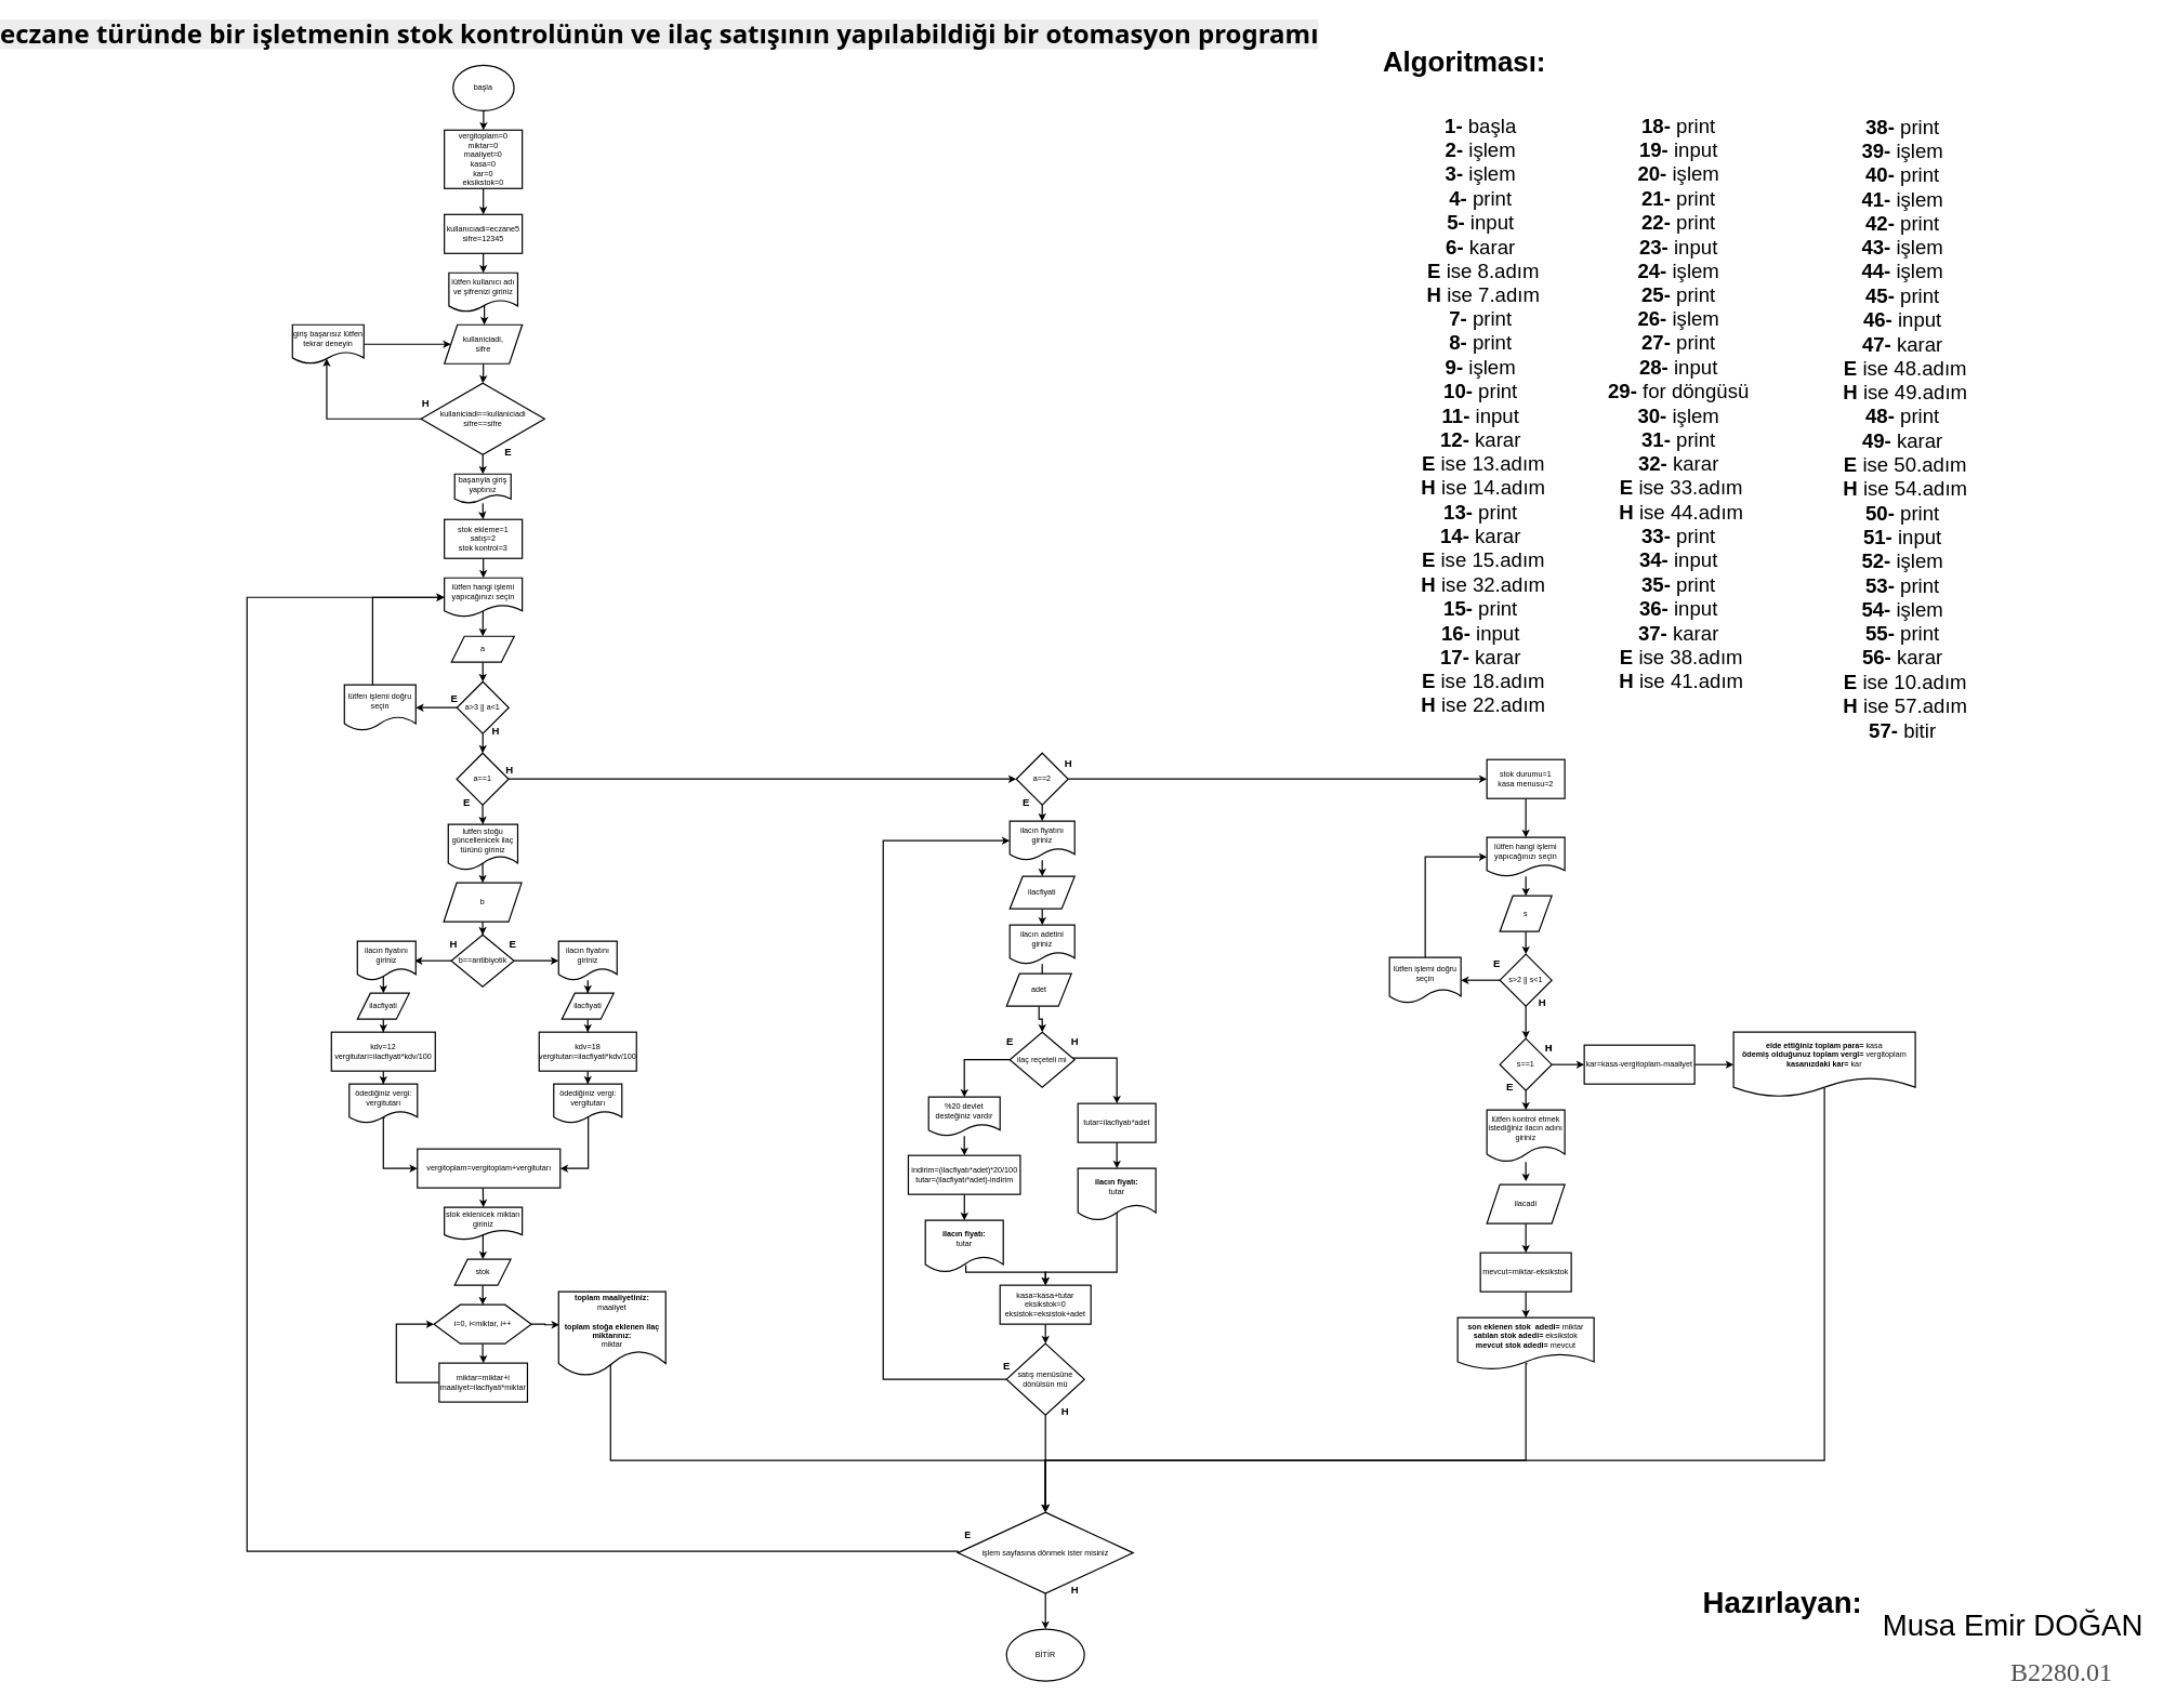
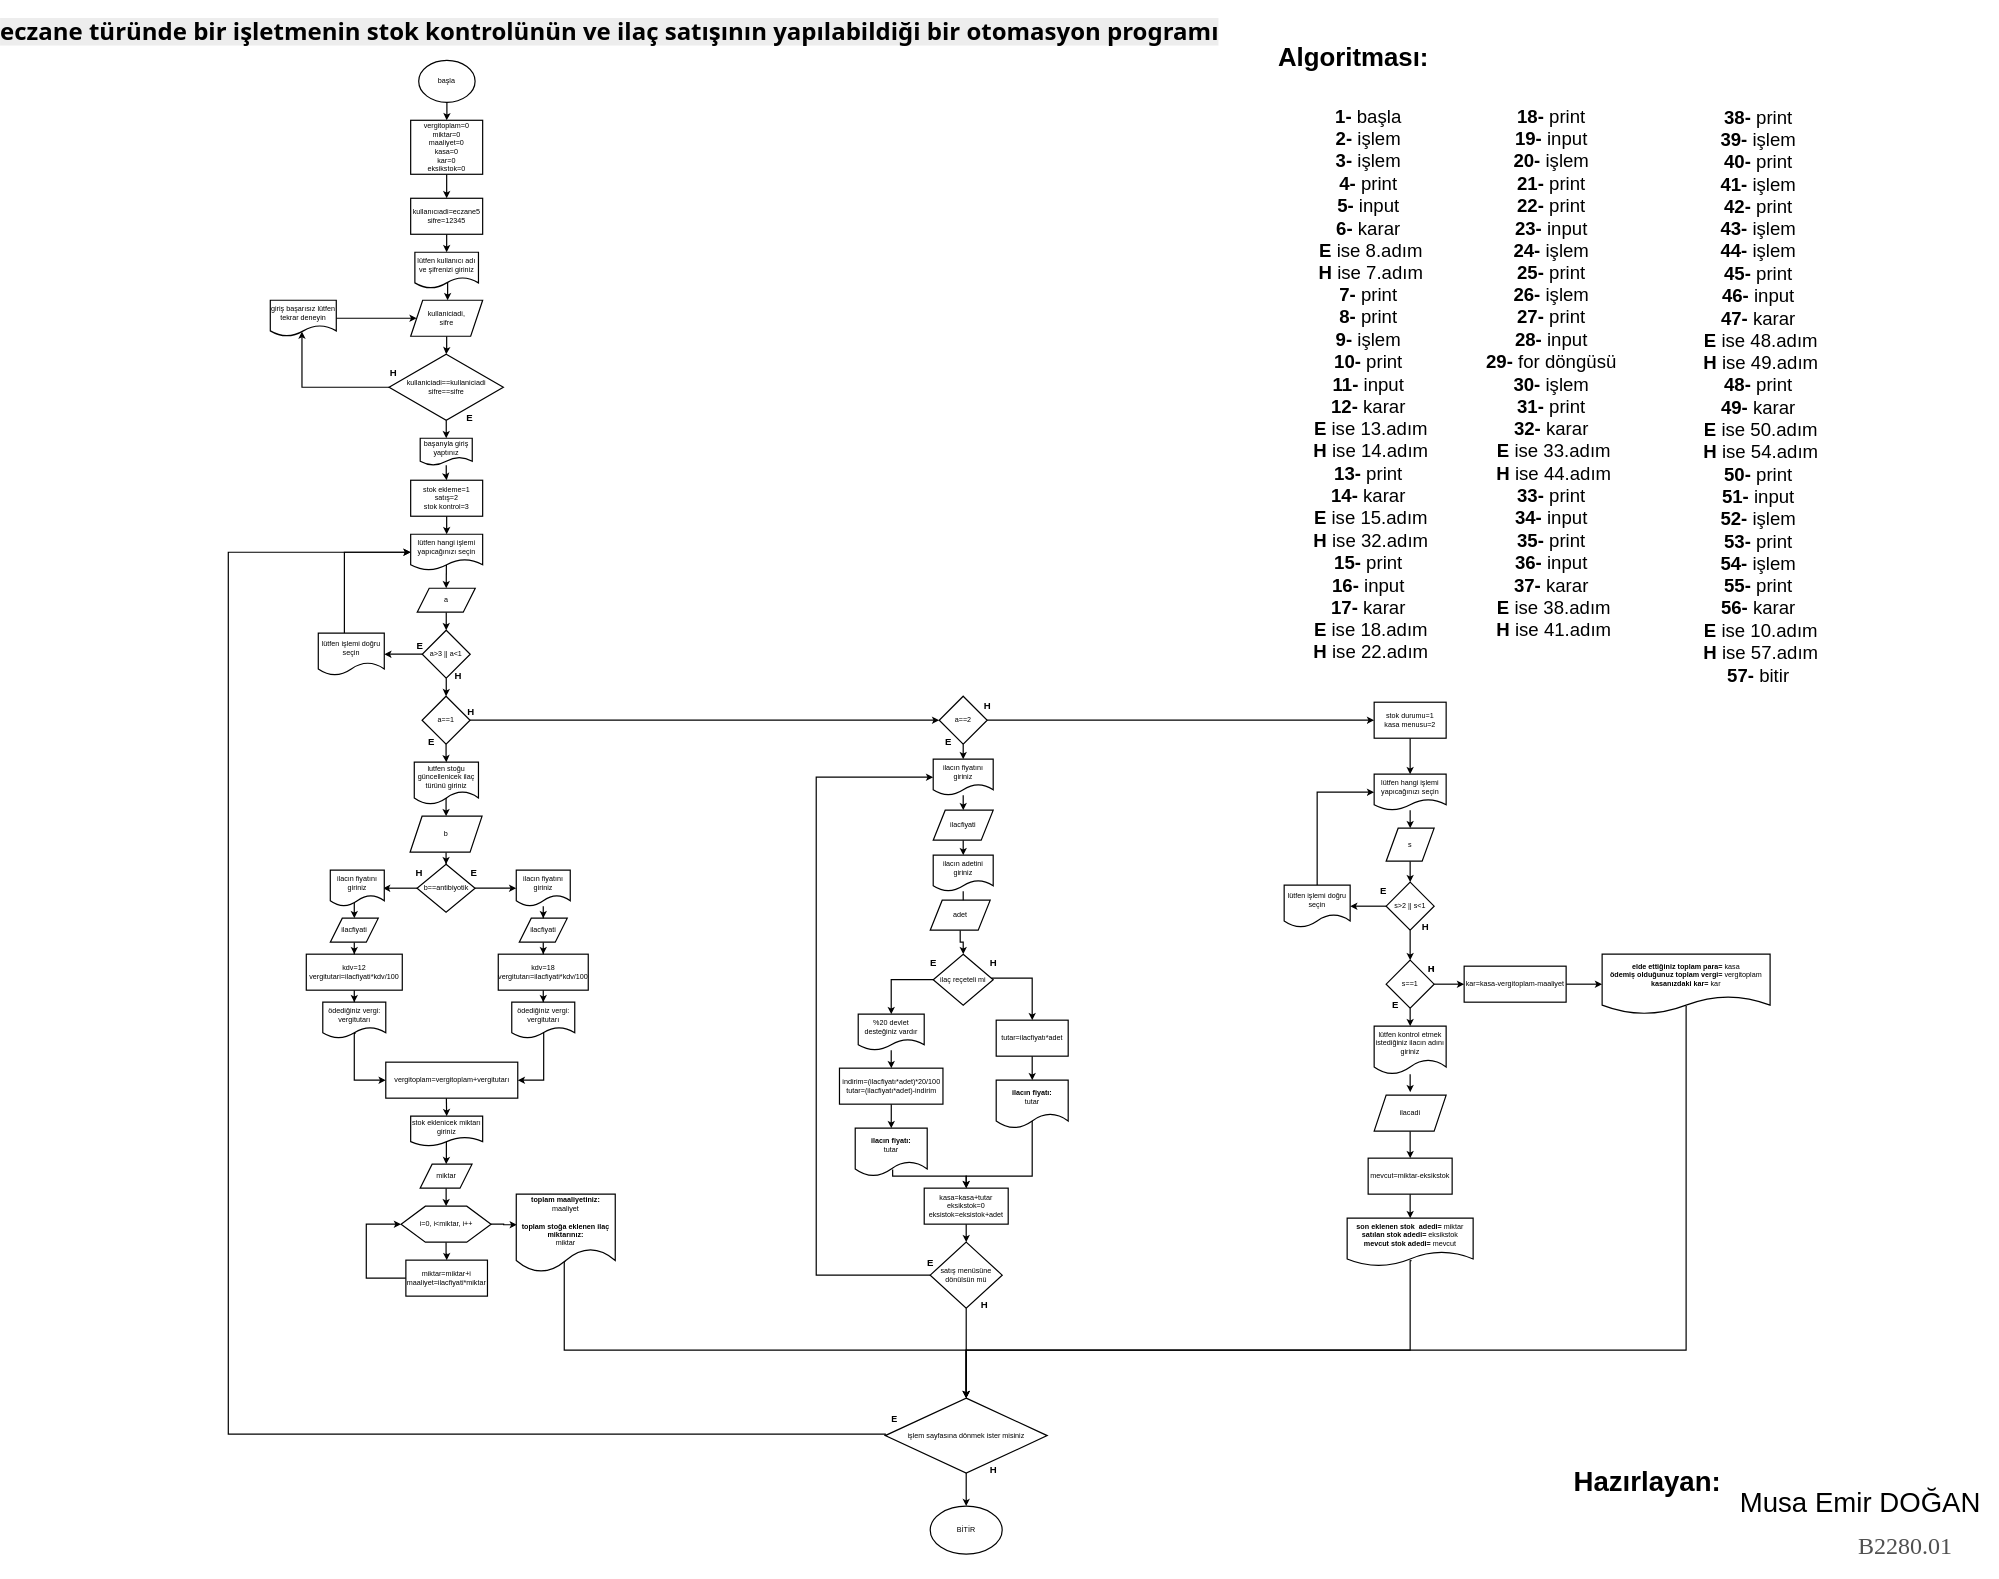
- <mxCell id="54" value="stok" style="shape=parallelogram;perimeter=parallelogramPerimeter;whiteSpace=wrap;html=1;fixedSize=1;strokeWidth=2;" parent="1" vertex="1"><mxGeometry x="679.75" y="1940" width="86.5" height="40" as="geometry" /></mxCell>
+ <mxCell id="54" value="miktar" style="shape=parallelogram;perimeter=parallelogramPerimeter;whiteSpace=wrap;html=1;fixedSize=1;strokeWidth=2;" parent="1" vertex="1"><mxGeometry x="679.75" y="1940" width="86.5" height="40" as="geometry" /></mxCell>
